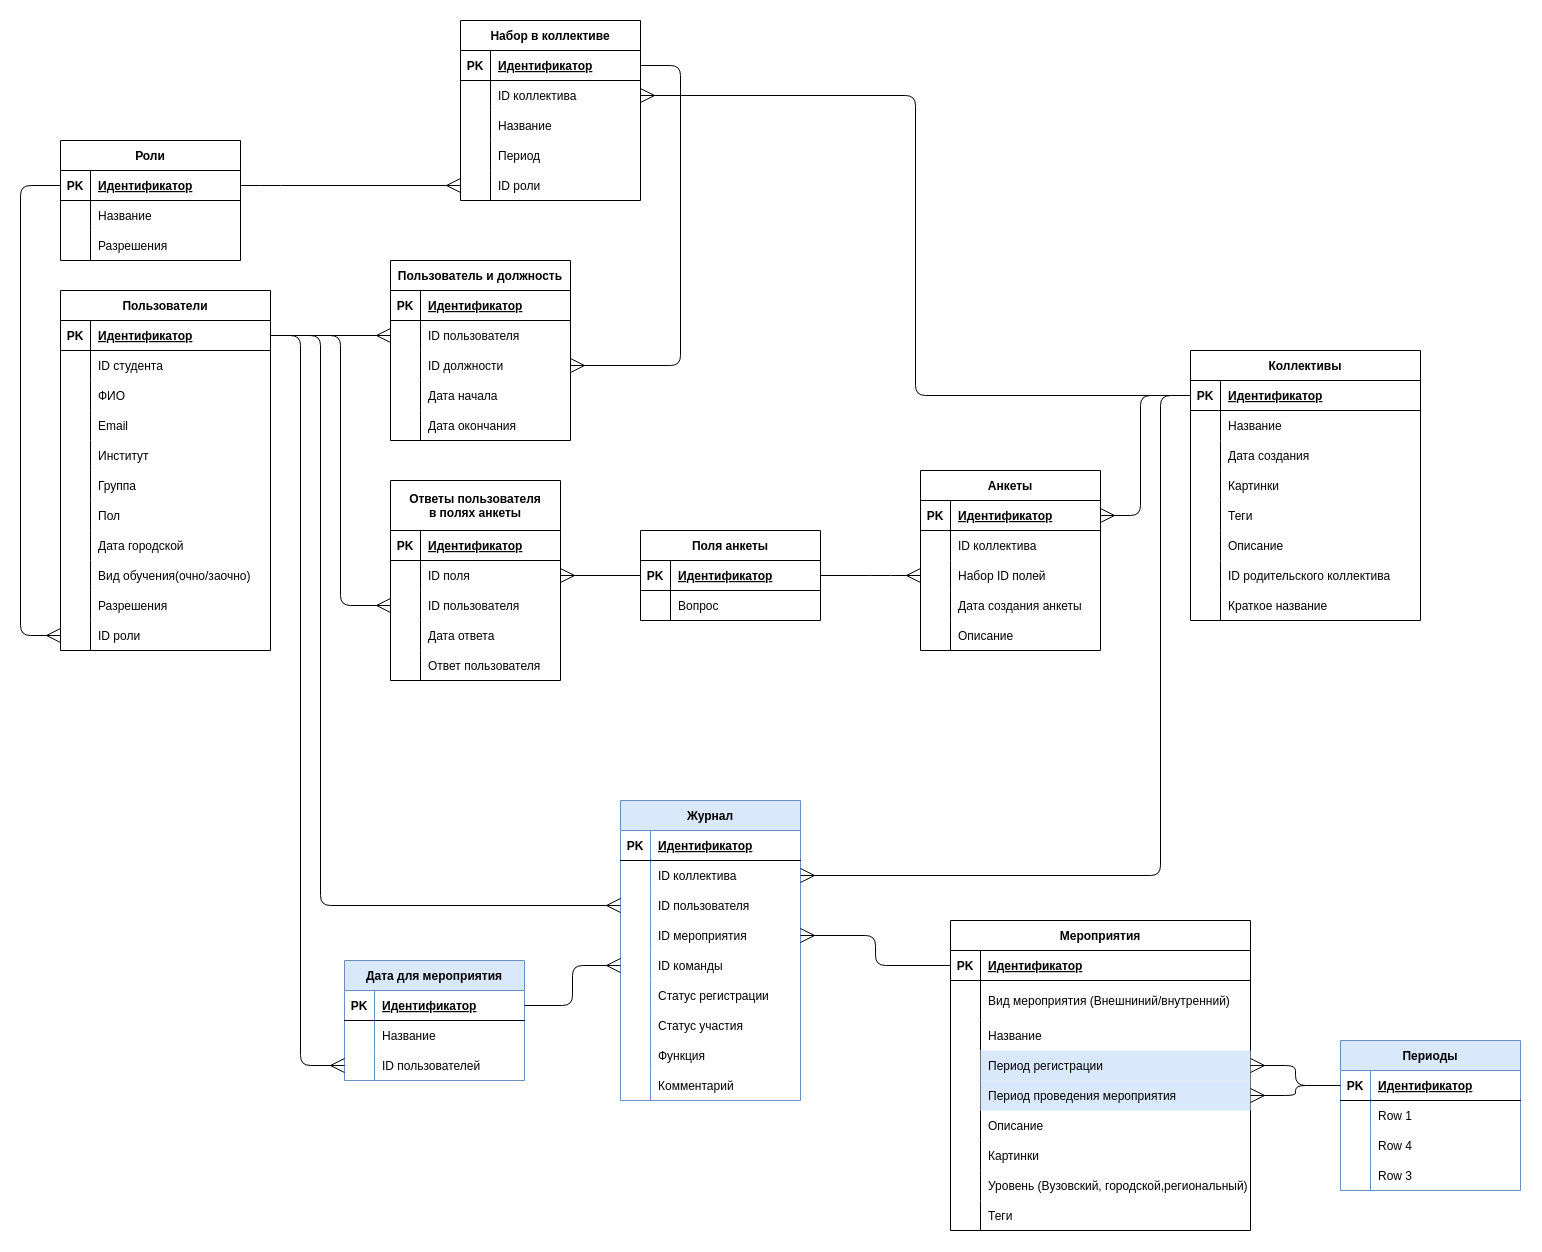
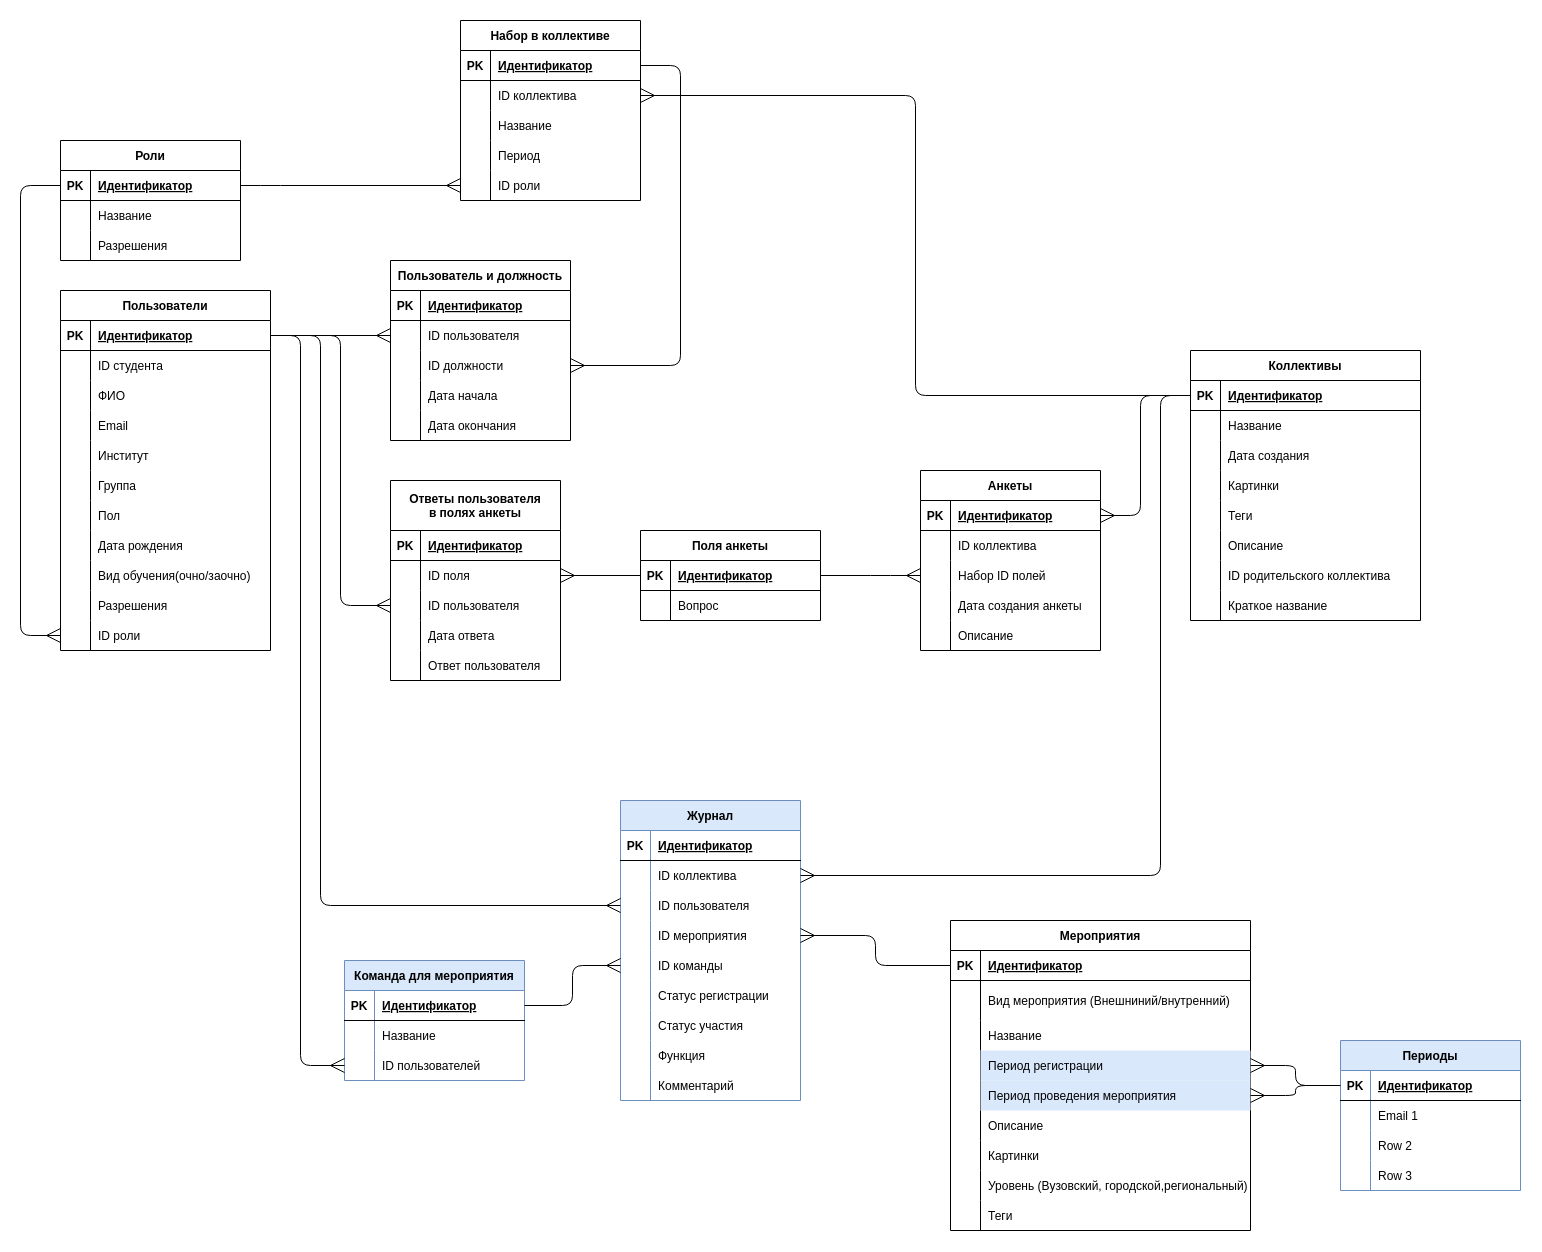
- <mxCell id="26" value="Дата городской" style="shape=partialRectangle;connectable=0;fillColor=none;top=0;left=0;bottom=0;right=0;align=left;spacingLeft=6;overflow=hidden;" parent="24" vertex="1"><mxGeometry x="30" width="180" height="30" as="geometry"><mxRectangle width="180" height="30" as="alternateBounds" /></mxGeometry></mxCell>
+ <mxCell id="26" value="Дата рождения" style="shape=partialRectangle;connectable=0;fillColor=none;top=0;left=0;bottom=0;right=0;align=left;spacingLeft=6;overflow=hidden;" parent="24" vertex="1"><mxGeometry x="30" width="180" height="30" as="geometry"><mxRectangle width="180" height="30" as="alternateBounds" /></mxGeometry></mxCell>
- <mxCell id="149" value="Дата для мероприятия" style="shape=table;startSize=30;container=1;collapsible=1;childLayout=tableLayout;fixedRows=1;rowLines=0;fontStyle=1;align=center;resizeLast=1;fillColor=#dae8fc;strokeColor=#6c8ebf;" parent="1" vertex="1"><mxGeometry x="344" y="960" width="180" height="120" as="geometry" /></mxCell>
+ <mxCell id="149" value="Команда для мероприятия" style="shape=table;startSize=30;container=1;collapsible=1;childLayout=tableLayout;fixedRows=1;rowLines=0;fontStyle=1;align=center;resizeLast=1;fillColor=#dae8fc;strokeColor=#6c8ebf;" parent="1" vertex="1"><mxGeometry x="344" y="960" width="180" height="120" as="geometry" /></mxCell>
- <mxCell id="220" value="Row 1" style="shape=partialRectangle;connectable=0;fillColor=none;top=0;left=0;bottom=0;right=0;align=left;spacingLeft=6;overflow=hidden;" parent="218" vertex="1"><mxGeometry x="30" width="150" height="30" as="geometry"><mxRectangle width="150" height="30" as="alternateBounds" /></mxGeometry></mxCell>
+ <mxCell id="220" value="Email 1" style="shape=partialRectangle;connectable=0;fillColor=none;top=0;left=0;bottom=0;right=0;align=left;spacingLeft=6;overflow=hidden;" parent="218" vertex="1"><mxGeometry x="30" width="150" height="30" as="geometry"><mxRectangle width="150" height="30" as="alternateBounds" /></mxGeometry></mxCell>
- <mxCell id="223" value="Row 4" style="shape=partialRectangle;connectable=0;fillColor=none;top=0;left=0;bottom=0;right=0;align=left;spacingLeft=6;overflow=hidden;" parent="221" vertex="1"><mxGeometry x="30" width="150" height="30" as="geometry"><mxRectangle width="150" height="30" as="alternateBounds" /></mxGeometry></mxCell>
+ <mxCell id="223" value="Row 2" style="shape=partialRectangle;connectable=0;fillColor=none;top=0;left=0;bottom=0;right=0;align=left;spacingLeft=6;overflow=hidden;" parent="221" vertex="1"><mxGeometry x="30" width="150" height="30" as="geometry"><mxRectangle width="150" height="30" as="alternateBounds" /></mxGeometry></mxCell>
